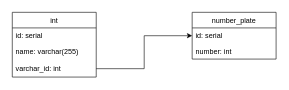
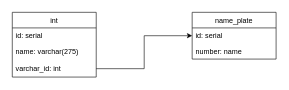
- <mxCell id="6" value="number_plate" style="swimlane;fontStyle=0;childLayout=stackLayout;horizontal=1;startSize=26;horizontalStack=0;resizeParent=1;resizeParentMax=0;resizeLast=0;collapsible=1;marginBottom=0;" parent="1" vertex="1"><mxGeometry x="320" y="20" width="140" height="78" as="geometry" /></mxCell>
+ <mxCell id="6" value="name_plate" style="swimlane;fontStyle=0;childLayout=stackLayout;horizontal=1;startSize=26;horizontalStack=0;resizeParent=1;resizeParentMax=0;resizeLast=0;collapsible=1;marginBottom=0;" parent="1" vertex="1"><mxGeometry x="320" y="20" width="140" height="78" as="geometry" /></mxCell>
- <mxCell id="4" value="name: varchar(255)" style="text;strokeColor=none;fillColor=none;align=left;verticalAlign=top;spacingLeft=4;spacingRight=4;overflow=hidden;rotatable=0;points=[[0,0.5],[1,0.5]];portConstraint=eastwest;" parent="2" vertex="1"><mxGeometry y="52" width="140" height="28" as="geometry" /></mxCell>
+ <mxCell id="4" value="name: varchar(275)" style="text;strokeColor=none;fillColor=none;align=left;verticalAlign=top;spacingLeft=4;spacingRight=4;overflow=hidden;rotatable=0;points=[[0,0.5],[1,0.5]];portConstraint=eastwest;" parent="2" vertex="1"><mxGeometry y="52" width="140" height="28" as="geometry" /></mxCell>
- <mxCell id="8" value="number: int" style="text;strokeColor=none;fillColor=none;align=left;verticalAlign=top;spacingLeft=4;spacingRight=4;overflow=hidden;rotatable=0;points=[[0,0.5],[1,0.5]];portConstraint=eastwest;" parent="6" vertex="1"><mxGeometry y="52" width="140" height="26" as="geometry" /></mxCell>
+ <mxCell id="8" value="number: name" style="text;strokeColor=none;fillColor=none;align=left;verticalAlign=top;spacingLeft=4;spacingRight=4;overflow=hidden;rotatable=0;points=[[0,0.5],[1,0.5]];portConstraint=eastwest;" parent="6" vertex="1"><mxGeometry y="52" width="140" height="26" as="geometry" /></mxCell>
